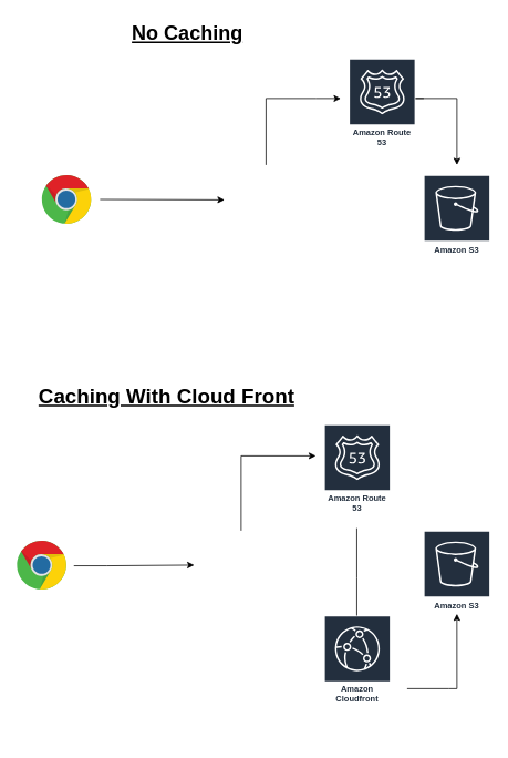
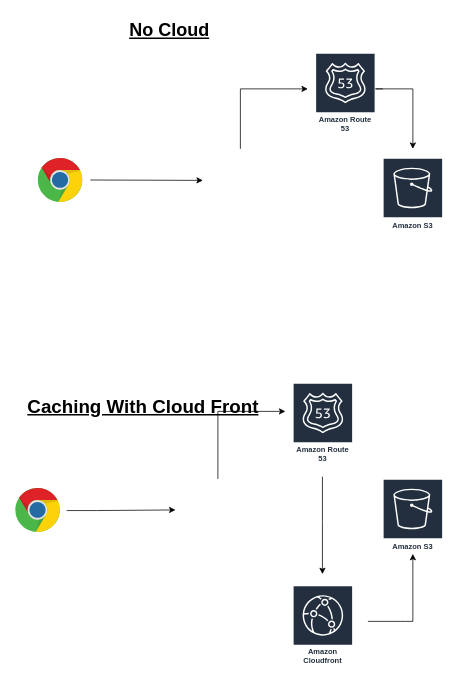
- <mxCell id="6" value="No Caching" style="text;html=1;align=center;verticalAlign=middle;resizable=0;points=[];autosize=1;strokeColor=none;fillColor=none;fontSize=24;fontStyle=5" vertex="1" parent="1"><mxGeometry x="150" y="20" width="150" height="40" as="geometry" /></mxCell>
+ <mxCell id="6" value="No Cloud" style="text;html=1;align=center;verticalAlign=middle;resizable=0;points=[];autosize=1;strokeColor=none;fillColor=none;fontSize=24;fontStyle=5" vertex="1" parent="1"><mxGeometry x="150" y="20" width="150" height="40" as="geometry" /></mxCell>
- <mxCell id="13" value="Caching With Cloud Front" style="text;html=1;align=center;verticalAlign=middle;resizable=0;points=[];autosize=1;strokeColor=none;fillColor=none;fontSize=25;fontStyle=5" vertex="1" parent="1"><mxGeometry x="45" y="455" width="310" height="40" as="geometry" /></mxCell>
+ <mxCell id="13" value="Caching With Cloud Front" style="text;html=1;align=center;verticalAlign=middle;resizable=0;points=[];autosize=1;strokeColor=none;fillColor=none;fontSize=25;fontStyle=5" vertex="1" parent="1"><mxGeometry x="35" y="520" width="310" height="40" as="geometry" /></mxCell>
- <mxCell id="17" value="Amazon Cloudfront" style="sketch=0;outlineConnect=0;fontColor=#232F3E;gradientColor=none;strokeColor=#ffffff;fillColor=#232F3E;dashed=0;verticalLabelPosition=middle;verticalAlign=bottom;align=center;html=1;whiteSpace=wrap;fontSize=10;fontStyle=1;spacing=3;shape=mxgraph.aws4.productIcon;prIcon=mxgraph.aws4.cloudfront;" vertex="1" parent="1"><mxGeometry x="390" y="740" width="80" height="110" as="geometry" /></mxCell>
+ <mxCell id="17" value="Amazon Cloudfront" style="sketch=0;outlineConnect=0;fontColor=#232F3E;gradientColor=none;strokeColor=#ffffff;fillColor=#232F3E;dashed=0;verticalLabelPosition=middle;verticalAlign=bottom;align=center;html=1;whiteSpace=wrap;fontSize=10;fontStyle=1;spacing=3;shape=mxgraph.aws4.productIcon;prIcon=mxgraph.aws4.cloudfront;" vertex="1" parent="1"><mxGeometry x="390" y="780" width="80" height="110" as="geometry" /></mxCell>
